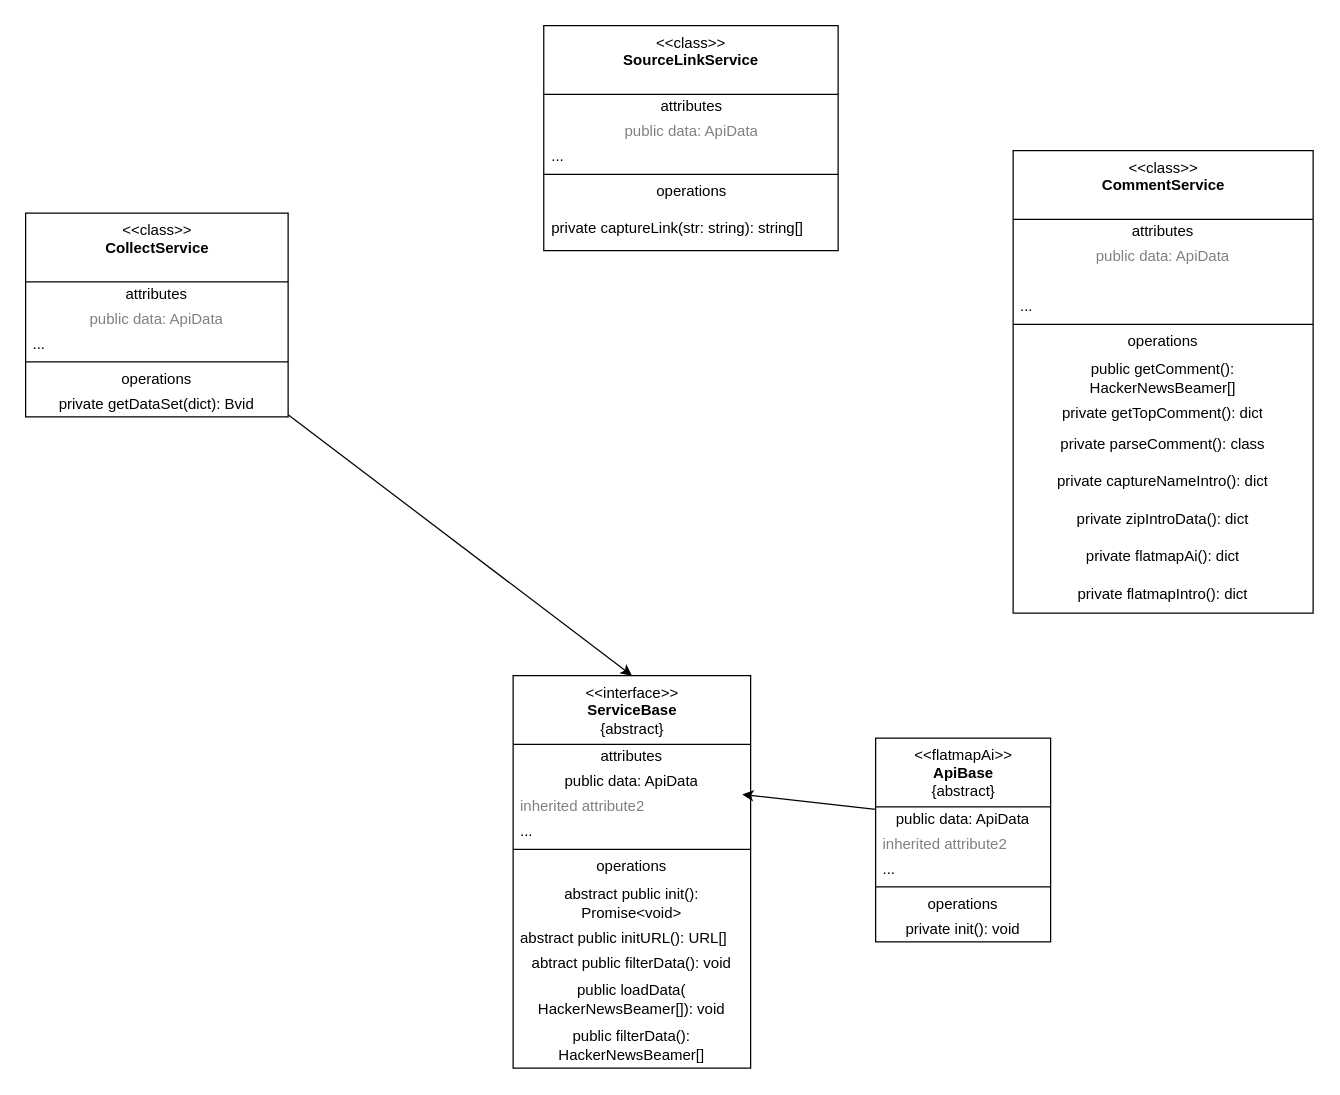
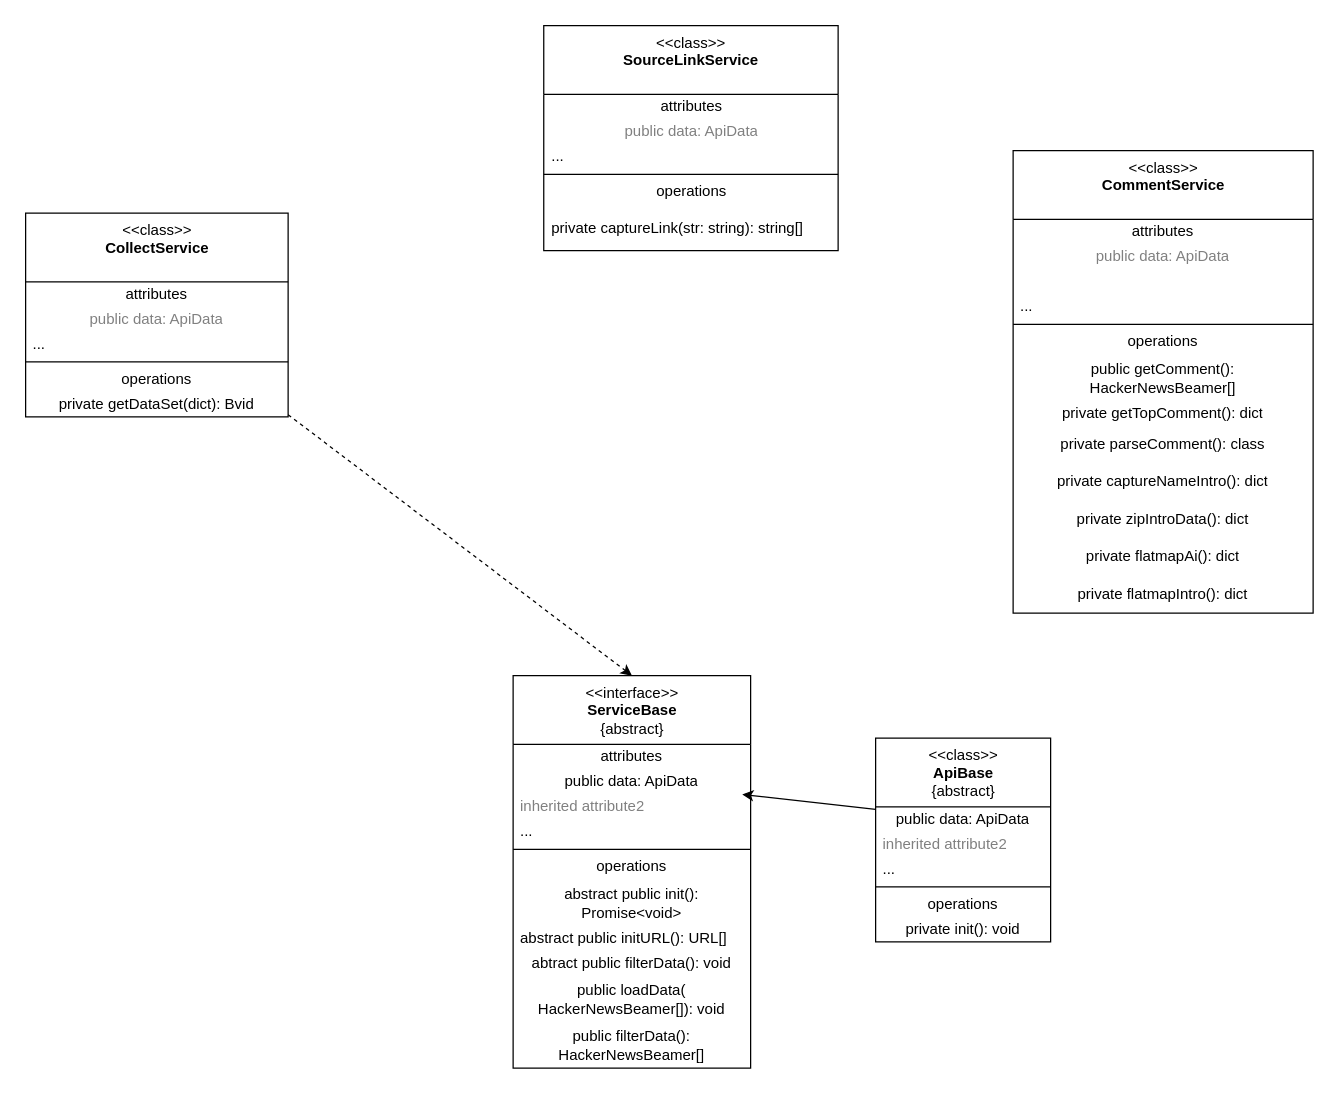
- <mxCell id="2" style="html=1;entryX=0.5;entryY=0;entryDx=0;entryDy=0;" parent="1" source="3" target="24" edge="1"><mxGeometry relative="1" as="geometry" /></mxCell>
+ <mxCell id="2" style="html=1;entryX=0.5;entryY=0;entryDx=0;entryDy=0;dashed=1;" parent="1" source="3" target="24" edge="1"><mxGeometry relative="1" as="geometry" /></mxCell>
- <mxCell id="36" value="&amp;lt;&amp;lt;flatmapAi&amp;gt;&amp;gt;&lt;br&gt;&lt;b&gt;ApiBase&lt;/b&gt;&lt;br&gt;{abstract}" style="swimlane;fontStyle=0;align=center;verticalAlign=top;childLayout=stackLayout;horizontal=1;startSize=55;horizontalStack=0;resizeParent=1;resizeParentMax=0;resizeLast=0;collapsible=0;marginBottom=0;html=1;" parent="1" vertex="1"><mxGeometry x="700" y="590" width="140" height="163" as="geometry" /></mxCell>
+ <mxCell id="36" value="&amp;lt;&amp;lt;class&amp;gt;&amp;gt;&lt;br&gt;&lt;b&gt;ApiBase&lt;/b&gt;&lt;br&gt;{abstract}" style="swimlane;fontStyle=0;align=center;verticalAlign=top;childLayout=stackLayout;horizontal=1;startSize=55;horizontalStack=0;resizeParent=1;resizeParentMax=0;resizeLast=0;collapsible=0;marginBottom=0;html=1;" parent="1" vertex="1"><mxGeometry x="700" y="590" width="140" height="163" as="geometry" /></mxCell>
